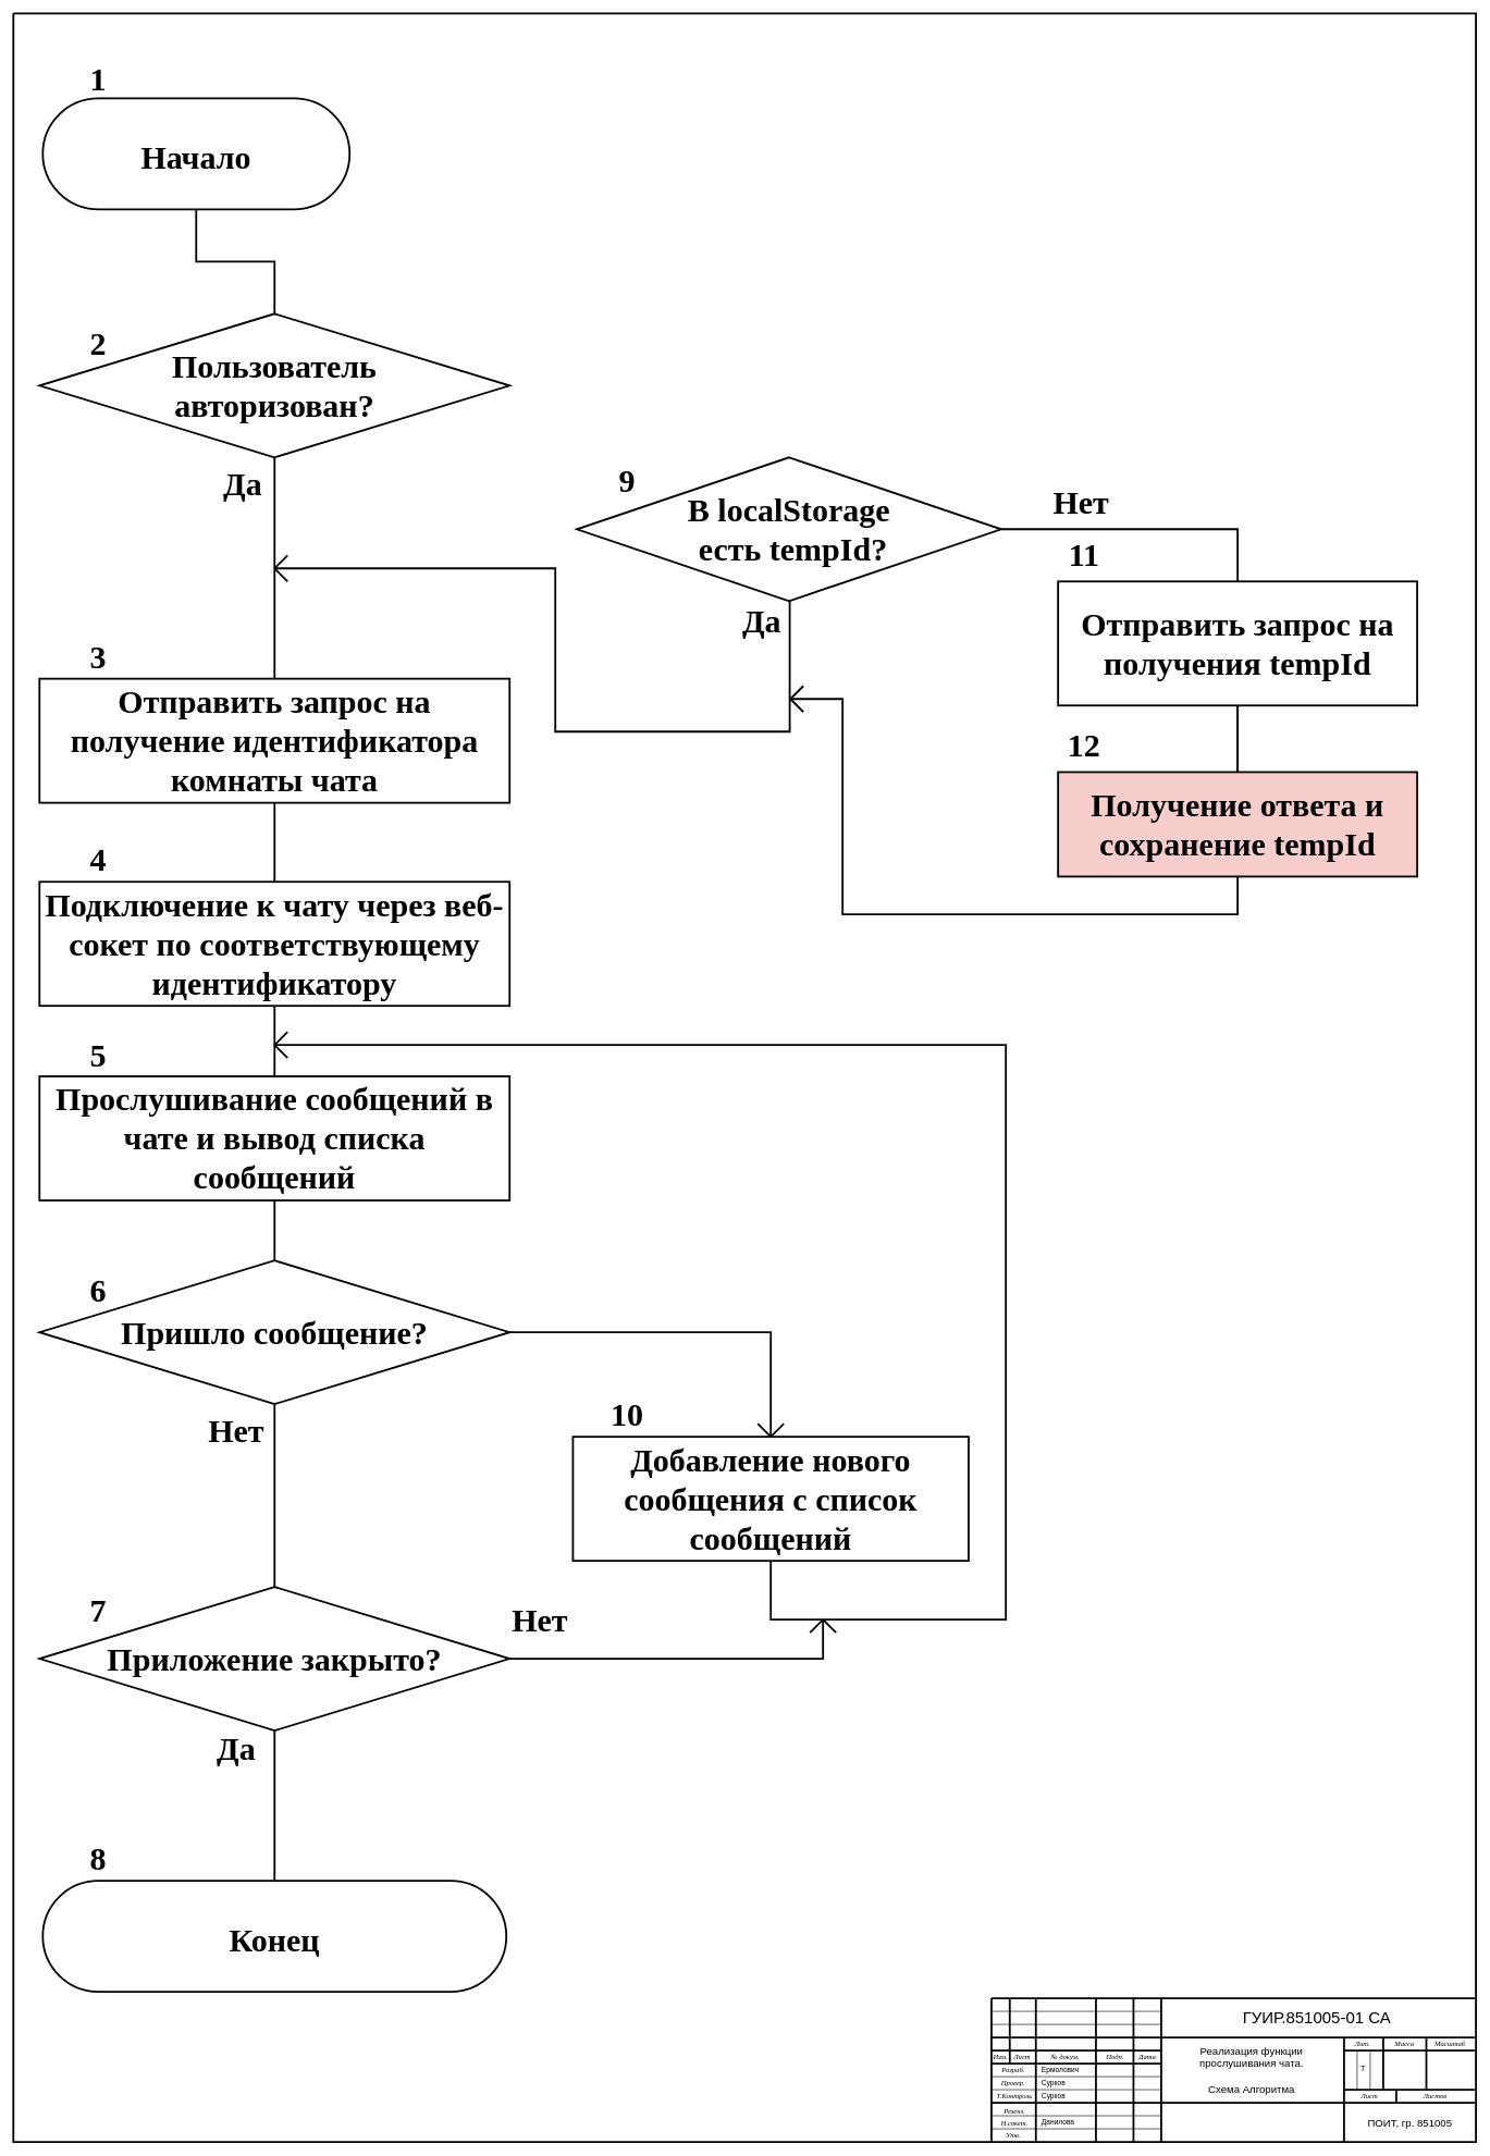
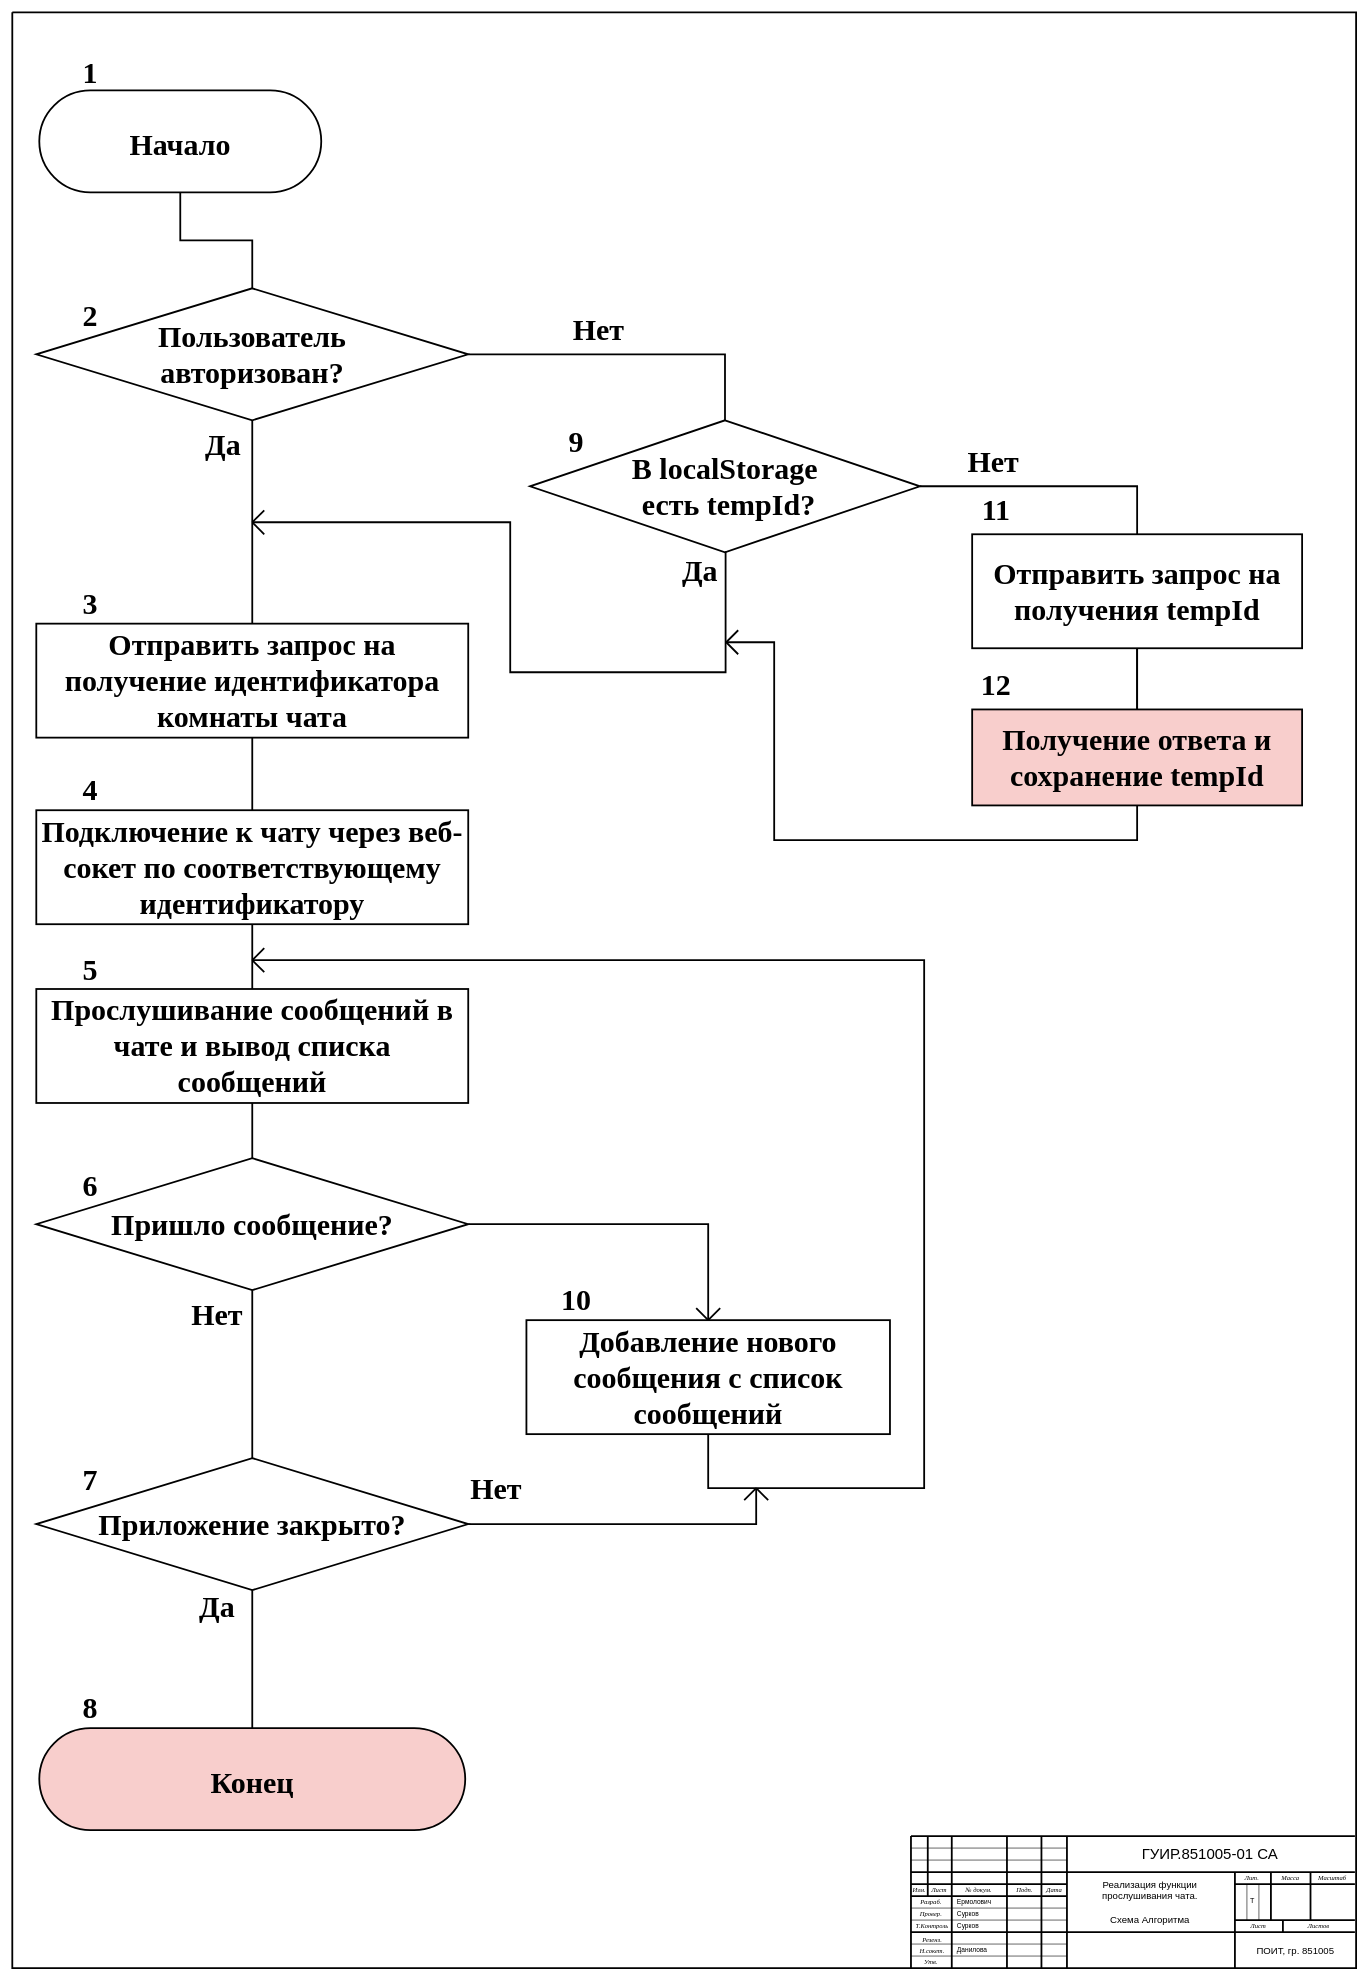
+ <mxCell id="58" style="edgeStyle=orthogonalEdgeStyle;rounded=0;orthogonalLoop=1;jettySize=auto;html=1;exitX=1;exitY=0.5;exitDx=0;exitDy=0;entryX=0.5;entryY=0;entryDx=0;entryDy=0;fontSize=65;endArrow=none;endFill=0;fontFamily=Times New Roman;strokeWidth=3;" edge="1" parent="1" source="63" target="60"><mxGeometry relative="1" as="geometry"><mxPoint x="420" y="890" as="sourcePoint" /></mxGeometry></mxCell>
+ <mxCell id="59" value="&lt;font face=&quot;Times New Roman&quot; style=&quot;font-size: 50px;&quot;&gt;&lt;b&gt;Нет&lt;/b&gt;&lt;/font&gt;" style="edgeLabel;html=1;align=center;verticalAlign=middle;resizable=0;points=[];" vertex="1" connectable="0" parent="58"><mxGeometry x="-0.193" y="2" relative="1" as="geometry"><mxPoint x="-1" y="-41" as="offset" /></mxGeometry></mxCell>
- <mxCell id="55" value="&lt;font size=&quot;1&quot; style=&quot;&quot;&gt;&lt;b style=&quot;font-size: 50px;&quot;&gt;Конец&lt;/b&gt;&lt;/font&gt;" style="rounded=1;whiteSpace=wrap;html=1;align=center;arcSize=50;fontSize=65;fontFamily=Times New Roman;strokeWidth=3;" parent="1" vertex="1"><mxGeometry x="65" y="2880" width="710" height="170" as="geometry" /></mxCell>
+ <mxCell id="55" value="&lt;font size=&quot;1&quot; style=&quot;&quot;&gt;&lt;b style=&quot;font-size: 50px;&quot;&gt;Конец&lt;/b&gt;&lt;/font&gt;" style="rounded=1;whiteSpace=wrap;html=1;align=center;arcSize=50;fontSize=65;fontFamily=Times New Roman;strokeWidth=3;fillColor=#f8cecc;" parent="1" vertex="1"><mxGeometry x="65" y="2880" width="710" height="170" as="geometry" /></mxCell>
